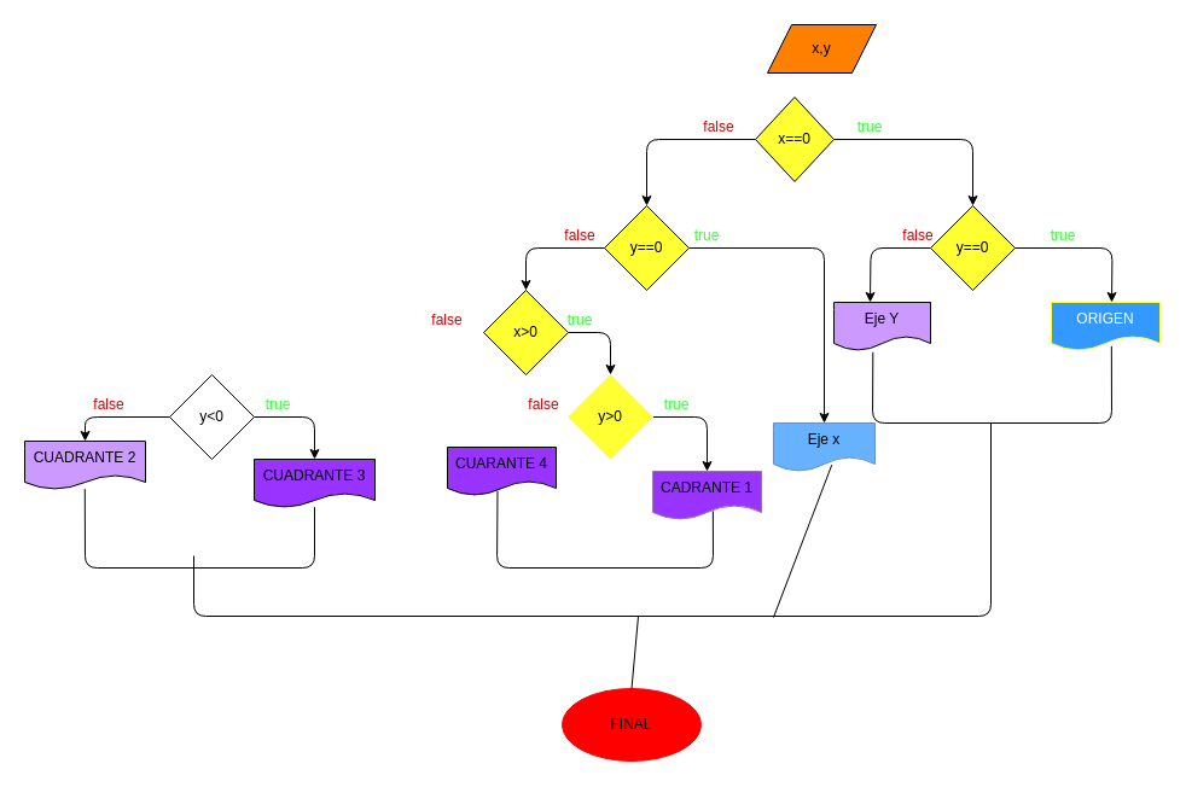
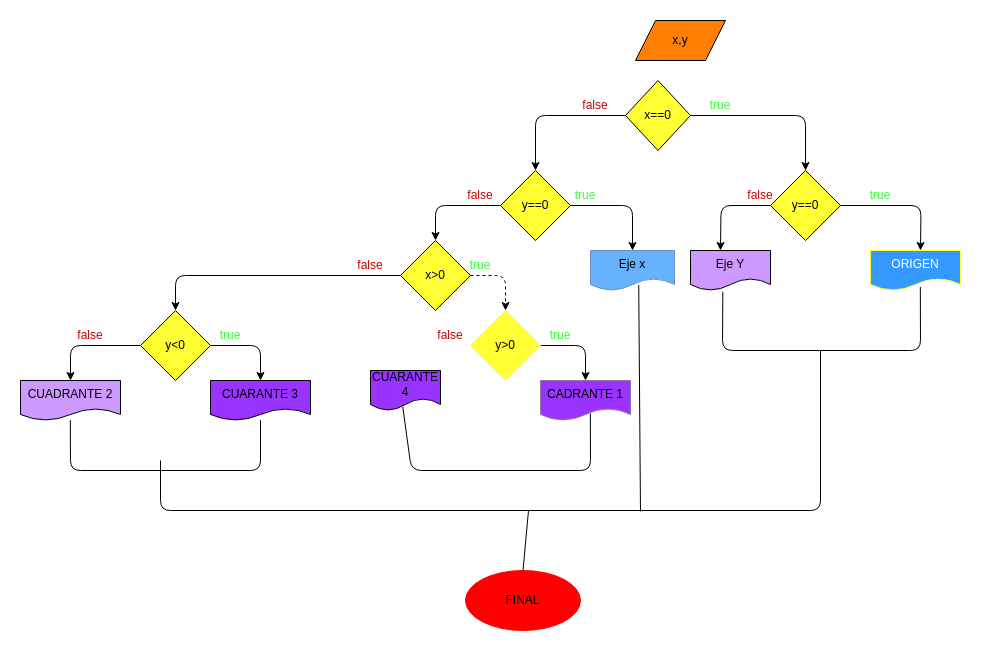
+ <mxCell id="15" style="edgeStyle=orthogonalEdgeStyle;html=1;exitX=0;exitY=0.5;exitDx=0;exitDy=0;entryX=0.5;entryY=0;entryDx=0;entryDy=0;fontColor=#CC0000;" edge="1" parent="1" source="16" target="25"><mxGeometry relative="1" as="geometry" /></mxCell>
- <mxCell id="14" style="edgeStyle=orthogonalEdgeStyle;html=1;exitX=1;exitY=0.5;exitDx=0;exitDy=0;entryX=0.5;entryY=0;entryDx=0;entryDy=0;" edge="1" parent="1" source="16" target="18"><mxGeometry relative="1" as="geometry" /></mxCell>
+ <mxCell id="14" style="edgeStyle=orthogonalEdgeStyle;html=1;exitX=1;exitY=0.5;exitDx=0;exitDy=0;entryX=0.5;entryY=0;entryDx=0;entryDy=0;dashed=1;" edge="1" parent="1" source="16" target="18"><mxGeometry relative="1" as="geometry" /></mxCell>
- <mxCell id="25" value="&lt;font color=&quot;#000000&quot;&gt;y&amp;lt;0&lt;/font&gt;" style="rhombus;whiteSpace=wrap;html=1;fillColor=#ffffff;" vertex="1" parent="1"><mxGeometry x="140" y="310" width="70" height="70" as="geometry" /></mxCell>
+ <mxCell id="25" value="&lt;font color=&quot;#000000&quot;&gt;y&amp;lt;0&lt;/font&gt;" style="rhombus;whiteSpace=wrap;html=1;fillColor=#FFFF33;" vertex="1" parent="1"><mxGeometry x="140" y="310" width="70" height="70" as="geometry" /></mxCell>
- <mxCell id="13" value="Eje x" style="shape=document;whiteSpace=wrap;html=1;boundedLbl=1;fillColor=#66B2FF;strokeColor=#6c8ebf;" parent="1" vertex="1"><mxGeometry x="640" y="350" width="84" height="40" as="geometry" /></mxCell>
+ <mxCell id="13" value="Eje x" style="shape=document;whiteSpace=wrap;html=1;boundedLbl=1;fillColor=#66B2FF;strokeColor=#6c8ebf;" parent="1" vertex="1"><mxGeometry x="590" y="250" width="84" height="40" as="geometry" /></mxCell>
- <mxCell id="22" value="CUADRANTE 2" style="shape=document;whiteSpace=wrap;html=1;boundedLbl=1;fillColor=#CC99FF;" vertex="1" parent="1"><mxGeometry x="20" y="365" width="100" height="40" as="geometry" /></mxCell>
+ <mxCell id="22" value="CUADRANTE 2" style="shape=document;whiteSpace=wrap;html=1;boundedLbl=1;fillColor=#CC99FF;" vertex="1" parent="1"><mxGeometry x="20" y="380" width="100" height="40" as="geometry" /></mxCell>
- <mxCell id="20" value="CUARANTE 4" style="shape=document;whiteSpace=wrap;html=1;boundedLbl=1;fillColor=#9933FF;" parent="1" vertex="1"><mxGeometry x="370" y="370" width="90" height="40" as="geometry" /></mxCell>
+ <mxCell id="20" value="CUARANTE 4" style="shape=document;whiteSpace=wrap;html=1;boundedLbl=1;fillColor=#9933FF;" parent="1" vertex="1"><mxGeometry x="370" y="370" width="70" height="40" as="geometry" /></mxCell>
- <mxCell id="21" value="CUADRANTE 3" style="shape=document;whiteSpace=wrap;html=1;boundedLbl=1;fillColor=#9933FF;" vertex="1" parent="1"><mxGeometry x="210" y="380" width="100" height="40" as="geometry" /></mxCell>
+ <mxCell id="21" value="CUARANTE 3" style="shape=document;whiteSpace=wrap;html=1;boundedLbl=1;fillColor=#9933FF;" vertex="1" parent="1"><mxGeometry x="210" y="380" width="100" height="40" as="geometry" /></mxCell>
- <mxCell id="19" value="CADRANTE 1" style="shape=document;whiteSpace=wrap;html=1;boundedLbl=1;fillColor=#9933FF;strokeColor=#9673a6;" parent="1" vertex="1"><mxGeometry x="540" y="390" width="90" height="40" as="geometry" /></mxCell>
+ <mxCell id="19" value="CADRANTE 1" style="shape=document;whiteSpace=wrap;html=1;boundedLbl=1;fillColor=#9933FF;strokeColor=#9673a6;" parent="1" vertex="1"><mxGeometry x="540" y="380" width="90" height="40" as="geometry" /></mxCell>
